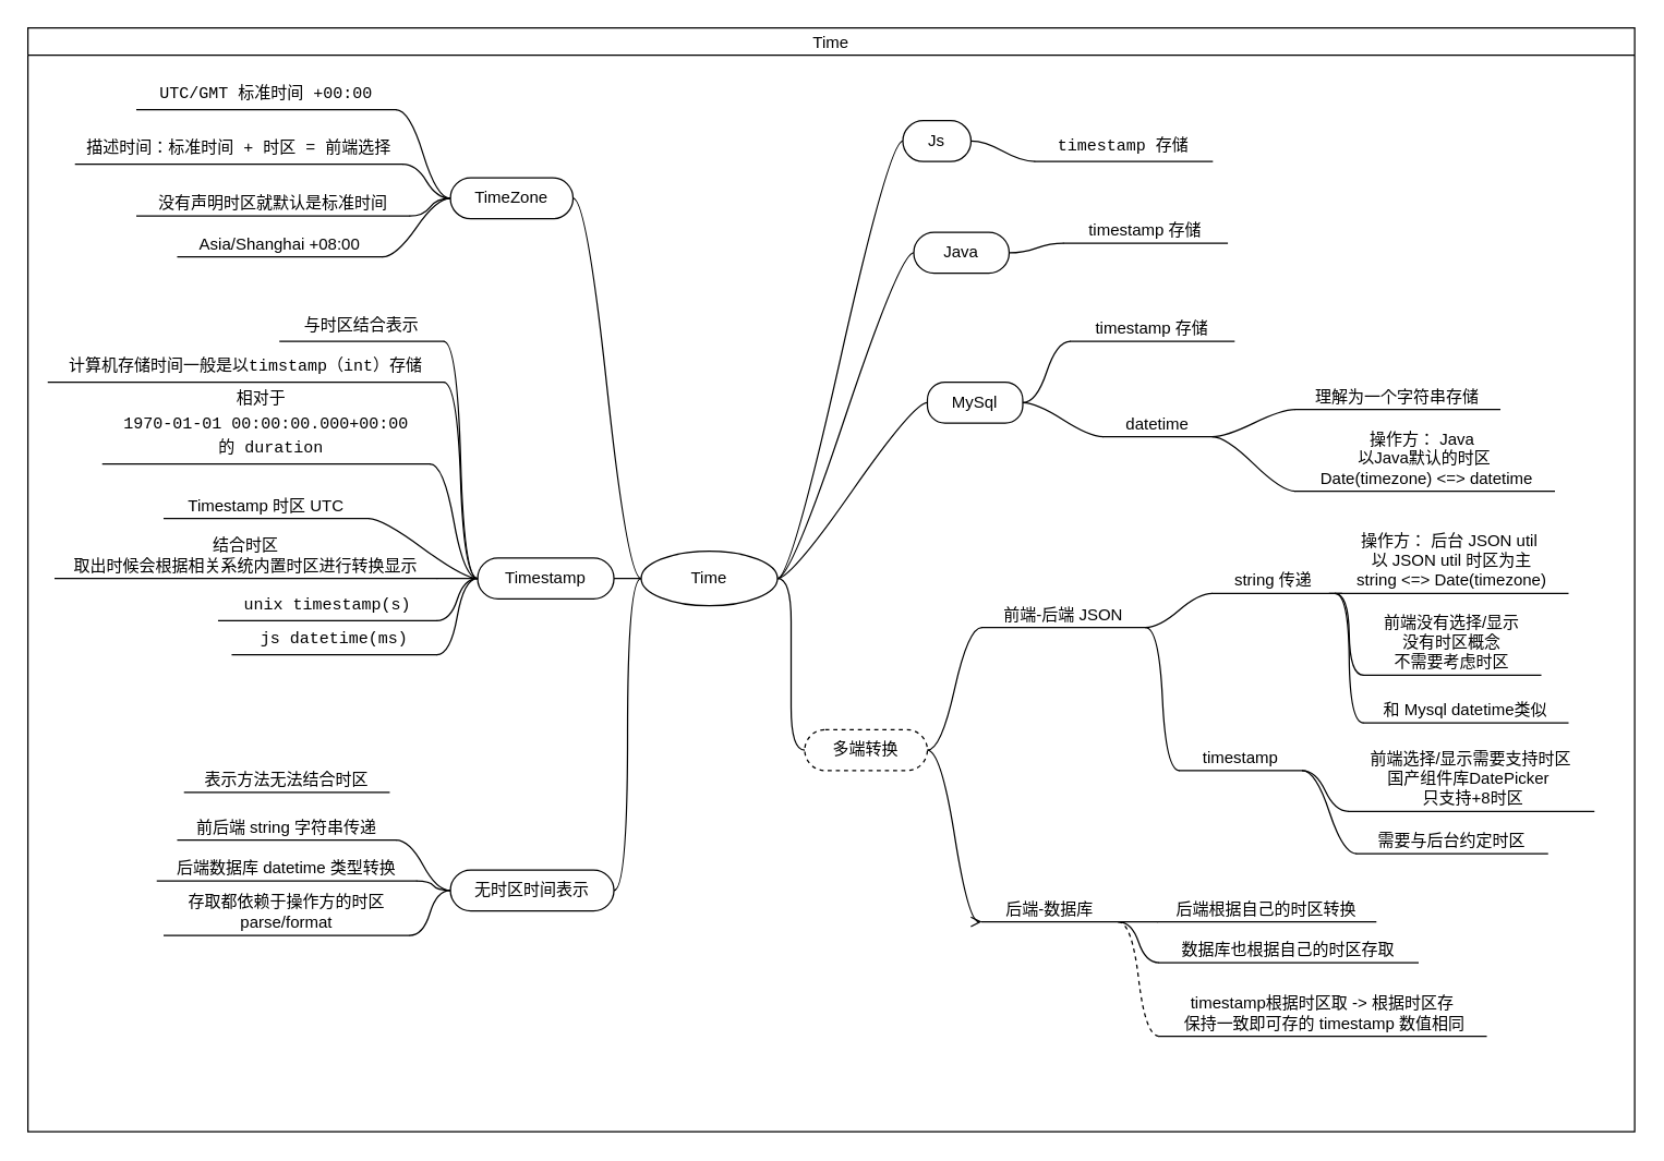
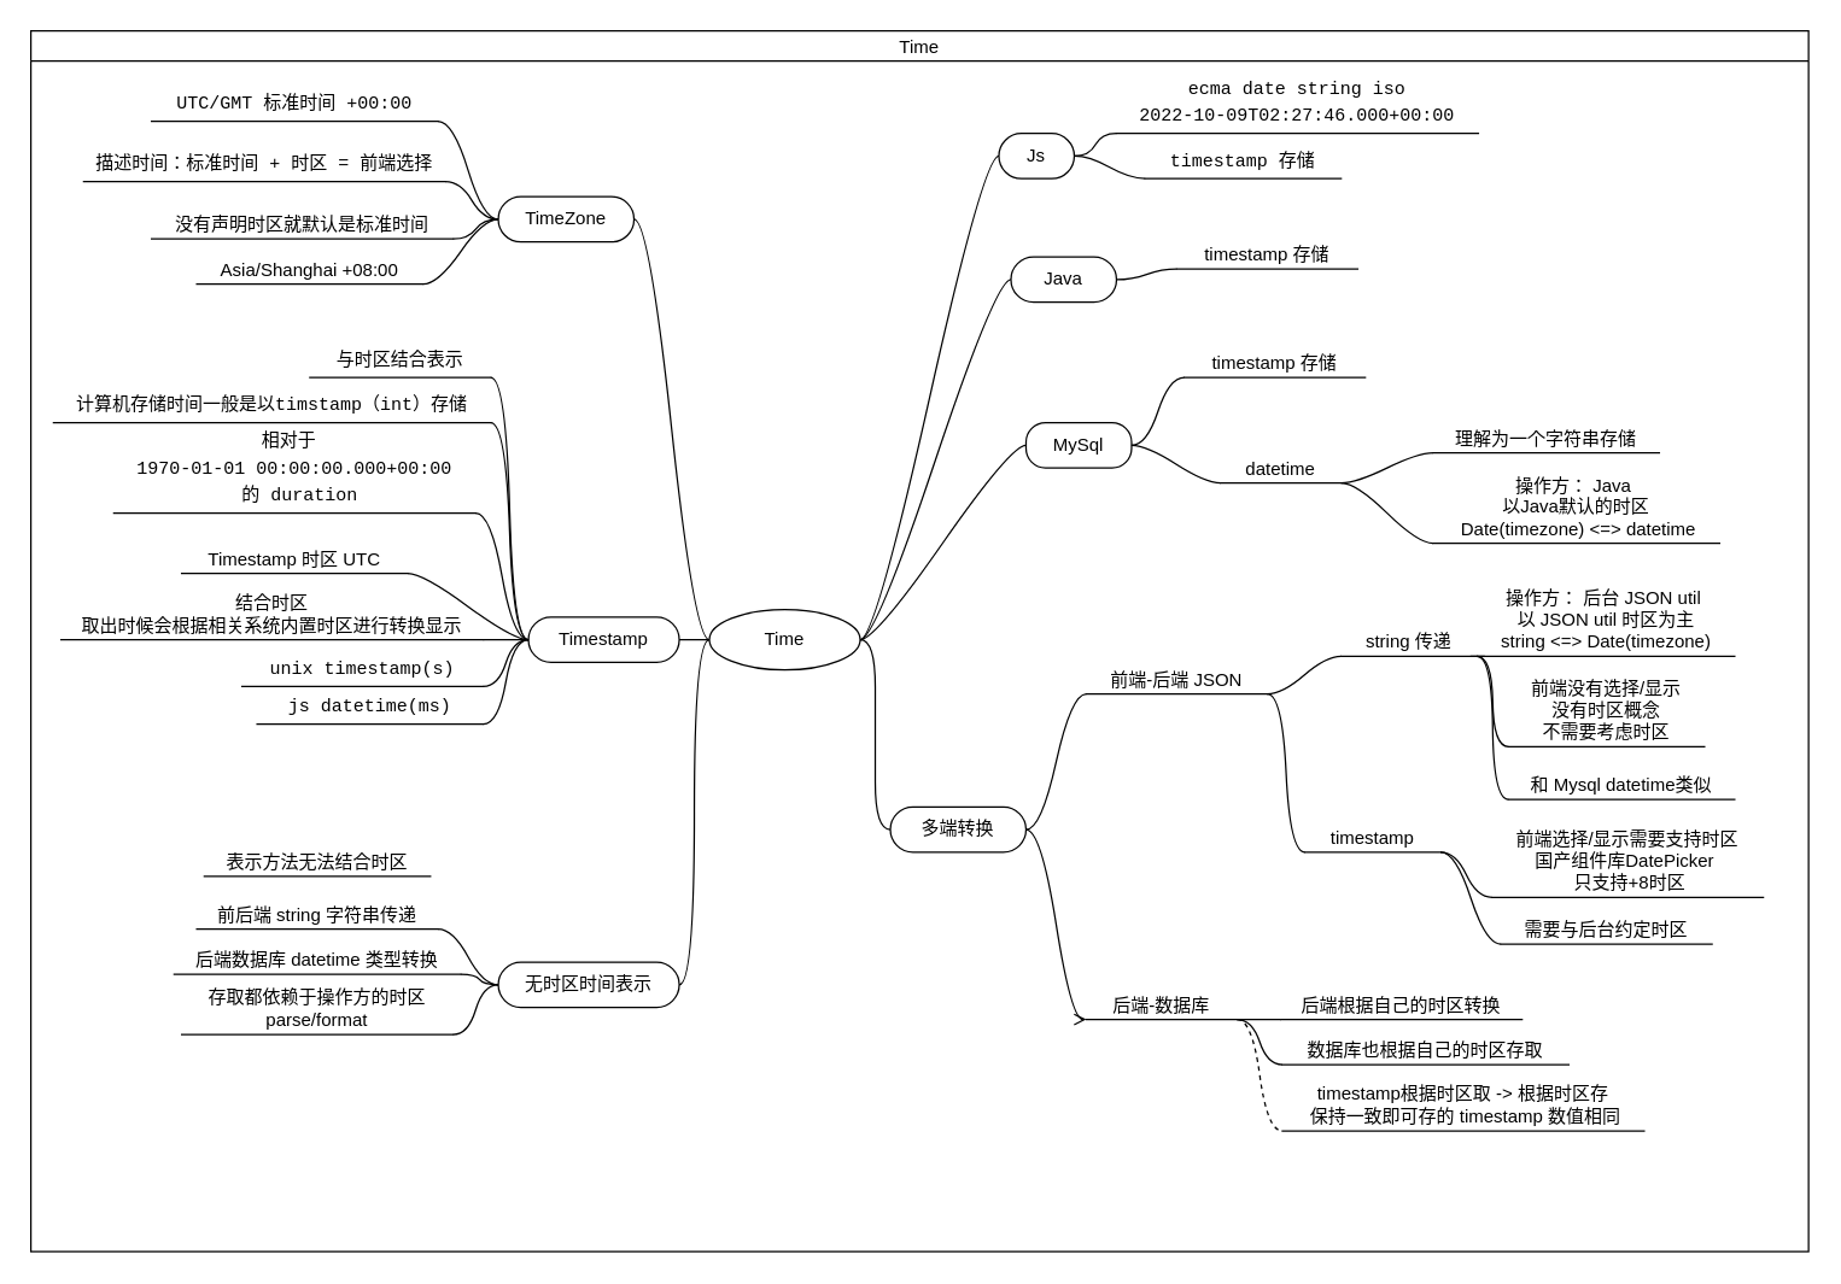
+ <mxCell id="32" value="&lt;div style=&quot;font-family: menlo, monaco, &amp;quot;courier new&amp;quot;, monospace; line-height: 18px;&quot;&gt;&lt;span style=&quot;&quot;&gt;ecma date string iso&lt;/span&gt;&lt;/div&gt;&lt;div style=&quot;font-family: menlo, monaco, &amp;quot;courier new&amp;quot;, monospace; line-height: 18px;&quot;&gt;&lt;div style=&quot;font-family: &amp;quot;menlo&amp;quot; , &amp;quot;monaco&amp;quot; , &amp;quot;courier new&amp;quot; , monospace ; line-height: 18px&quot;&gt;2022-10-09T02:27:46.000+00:00&lt;/div&gt;&lt;/div&gt;" style="whiteSpace=wrap;html=1;shape=partialRectangle;top=0;left=0;bottom=1;right=0;points=[[0,1],[1,1]];fillColor=none;align=center;verticalAlign=bottom;routingCenterY=0.5;snapToPoint=1;recursiveResize=0;autosize=1;treeFolding=1;treeMoving=1;newEdgeStyle={&quot;edgeStyle&quot;:&quot;entityRelationEdgeStyle&quot;,&quot;startArrow&quot;:&quot;none&quot;,&quot;endArrow&quot;:&quot;none&quot;,&quot;segment&quot;:10,&quot;curved&quot;:1};labelBackgroundColor=none;fontColor=default;fontStyle=0" vertex="1" parent="2"><mxGeometry x="720" y="28" width="240" height="40" as="geometry" /></mxCell>
+ <mxCell id="33" value="" style="edgeStyle=entityRelationEdgeStyle;startArrow=none;endArrow=none;segment=10;curved=1;rounded=0;fontColor=default;labelBackgroundColor=none;fontStyle=0" edge="1" target="32" parent="2" source="29"><mxGeometry relative="1" as="geometry"><mxPoint x="721" y="163" as="sourcePoint" /></mxGeometry></mxCell>
- <mxCell id="42" value="多端转换" style="whiteSpace=wrap;html=1;rounded=1;arcSize=50;align=center;verticalAlign=middle;strokeWidth=1;autosize=1;spacing=4;treeFolding=1;treeMoving=1;newEdgeStyle={&quot;edgeStyle&quot;:&quot;entityRelationEdgeStyle&quot;,&quot;startArrow&quot;:&quot;none&quot;,&quot;endArrow&quot;:&quot;none&quot;,&quot;segment&quot;:10,&quot;curved&quot;:1};labelBackgroundColor=none;fontColor=default;fontStyle=0;dashed=1;" vertex="1" parent="2"><mxGeometry x="570" y="515" width="90" height="30" as="geometry" /></mxCell>
+ <mxCell id="42" value="多端转换" style="whiteSpace=wrap;html=1;rounded=1;arcSize=50;align=center;verticalAlign=middle;strokeWidth=1;autosize=1;spacing=4;treeFolding=1;treeMoving=1;newEdgeStyle={&quot;edgeStyle&quot;:&quot;entityRelationEdgeStyle&quot;,&quot;startArrow&quot;:&quot;none&quot;,&quot;endArrow&quot;:&quot;none&quot;,&quot;segment&quot;:10,&quot;curved&quot;:1};labelBackgroundColor=none;fontColor=default;fontStyle=0" vertex="1" parent="2"><mxGeometry x="570" y="515" width="90" height="30" as="geometry" /></mxCell>
- <mxCell id="84" value="timestamp根据时区取 -&amp;gt; 根据时区存&lt;br&gt;&amp;nbsp;保持一致即可存的 timestamp 数值相同" style="whiteSpace=wrap;html=1;shape=partialRectangle;top=0;left=0;bottom=1;right=0;points=[[0,1],[1,1]];fillColor=none;align=center;verticalAlign=bottom;routingCenterY=0.5;snapToPoint=1;recursiveResize=0;autosize=1;treeFolding=1;treeMoving=1;newEdgeStyle={&quot;edgeStyle&quot;:&quot;entityRelationEdgeStyle&quot;,&quot;startArrow&quot;:&quot;none&quot;,&quot;endArrow&quot;:&quot;none&quot;,&quot;segment&quot;:10,&quot;curved&quot;:1};labelBackgroundColor=none;fontColor=default;fontStyle=0" vertex="1" parent="2"><mxGeometry x="830" y="700" width="240" height="40" as="geometry" /></mxCell>
+ <mxCell id="84" value="timestamp根据时区取 -&amp;gt; 根据时区存&lt;br&gt;&amp;nbsp;保持一致即可存的 timestamp 数值相同" style="whiteSpace=wrap;html=1;shape=partialRectangle;top=0;left=0;bottom=1;right=0;points=[[0,1],[1,1]];fillColor=none;align=center;verticalAlign=bottom;routingCenterY=0.5;snapToPoint=1;recursiveResize=0;autosize=1;treeFolding=1;treeMoving=1;newEdgeStyle={&quot;edgeStyle&quot;:&quot;entityRelationEdgeStyle&quot;,&quot;startArrow&quot;:&quot;none&quot;,&quot;endArrow&quot;:&quot;none&quot;,&quot;segment&quot;:10,&quot;curved&quot;:1};labelBackgroundColor=none;fontColor=default;fontStyle=0" vertex="1" parent="2"><mxGeometry x="830" y="700" width="240" height="30" as="geometry" /></mxCell>
